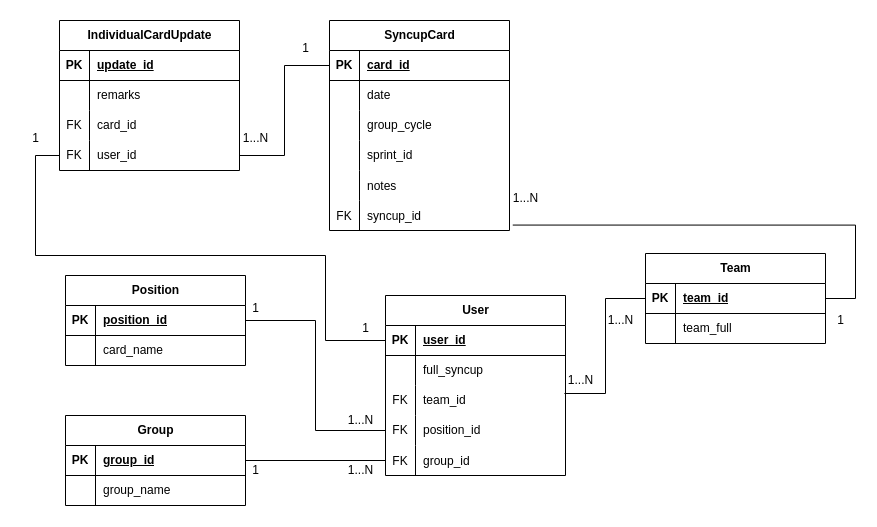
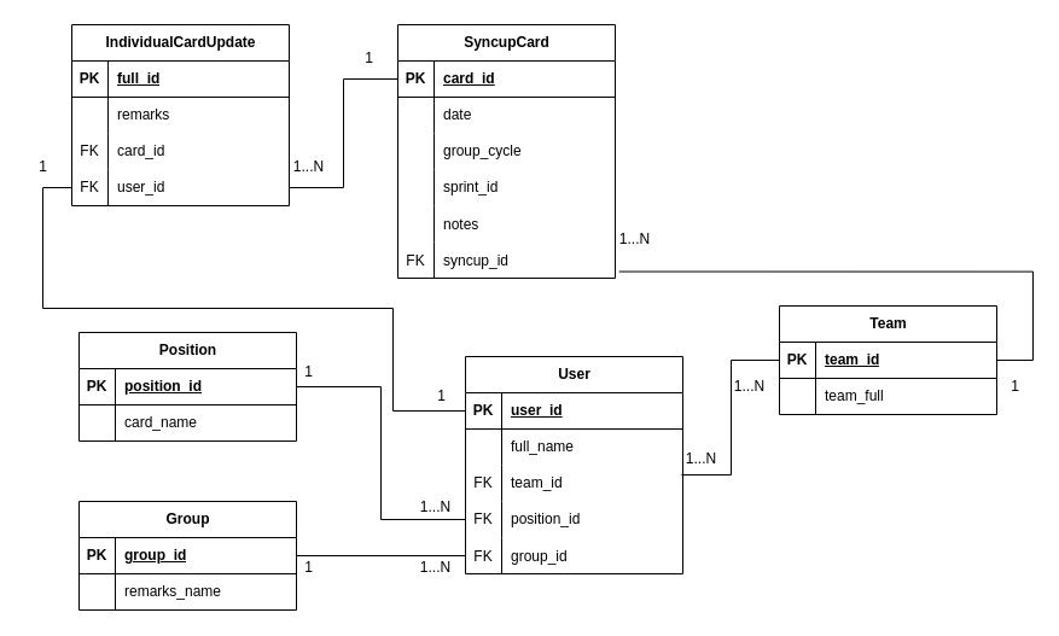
- <mxCell id="61" value="update_id" style="shape=partialRectangle;connectable=0;fillColor=none;top=0;left=0;bottom=0;right=0;align=left;spacingLeft=6;fontStyle=5;overflow=hidden;whiteSpace=wrap;html=1;" parent="59" vertex="1"><mxGeometry x="30" width="150" height="30" as="geometry"><mxRectangle width="150" height="30" as="alternateBounds" /></mxGeometry></mxCell>
+ <mxCell id="61" value="full_id" style="shape=partialRectangle;connectable=0;fillColor=none;top=0;left=0;bottom=0;right=0;align=left;spacingLeft=6;fontStyle=5;overflow=hidden;whiteSpace=wrap;html=1;" parent="59" vertex="1"><mxGeometry x="30" width="150" height="30" as="geometry"><mxRectangle width="150" height="30" as="alternateBounds" /></mxGeometry></mxCell>
- <mxCell id="8" value="full_syncup" style="shape=partialRectangle;connectable=0;fillColor=none;top=0;left=0;bottom=0;right=0;align=left;spacingLeft=6;overflow=hidden;whiteSpace=wrap;html=1;" parent="6" vertex="1"><mxGeometry x="30" width="150" height="30" as="geometry"><mxRectangle width="150" height="30" as="alternateBounds" /></mxGeometry></mxCell>
+ <mxCell id="8" value="full_name" style="shape=partialRectangle;connectable=0;fillColor=none;top=0;left=0;bottom=0;right=0;align=left;spacingLeft=6;overflow=hidden;whiteSpace=wrap;html=1;" parent="6" vertex="1"><mxGeometry x="30" width="150" height="30" as="geometry"><mxRectangle width="150" height="30" as="alternateBounds" /></mxGeometry></mxCell>
- <mxCell id="24" value="group_name" style="shape=partialRectangle;connectable=0;fillColor=none;top=0;left=0;bottom=0;right=0;align=left;spacingLeft=6;overflow=hidden;whiteSpace=wrap;html=1;" parent="22" vertex="1"><mxGeometry x="30" width="150" height="30" as="geometry"><mxRectangle width="150" height="30" as="alternateBounds" /></mxGeometry></mxCell>
+ <mxCell id="24" value="remarks_name" style="shape=partialRectangle;connectable=0;fillColor=none;top=0;left=0;bottom=0;right=0;align=left;spacingLeft=6;overflow=hidden;whiteSpace=wrap;html=1;" parent="22" vertex="1"><mxGeometry x="30" width="150" height="30" as="geometry"><mxRectangle width="150" height="30" as="alternateBounds" /></mxGeometry></mxCell>
